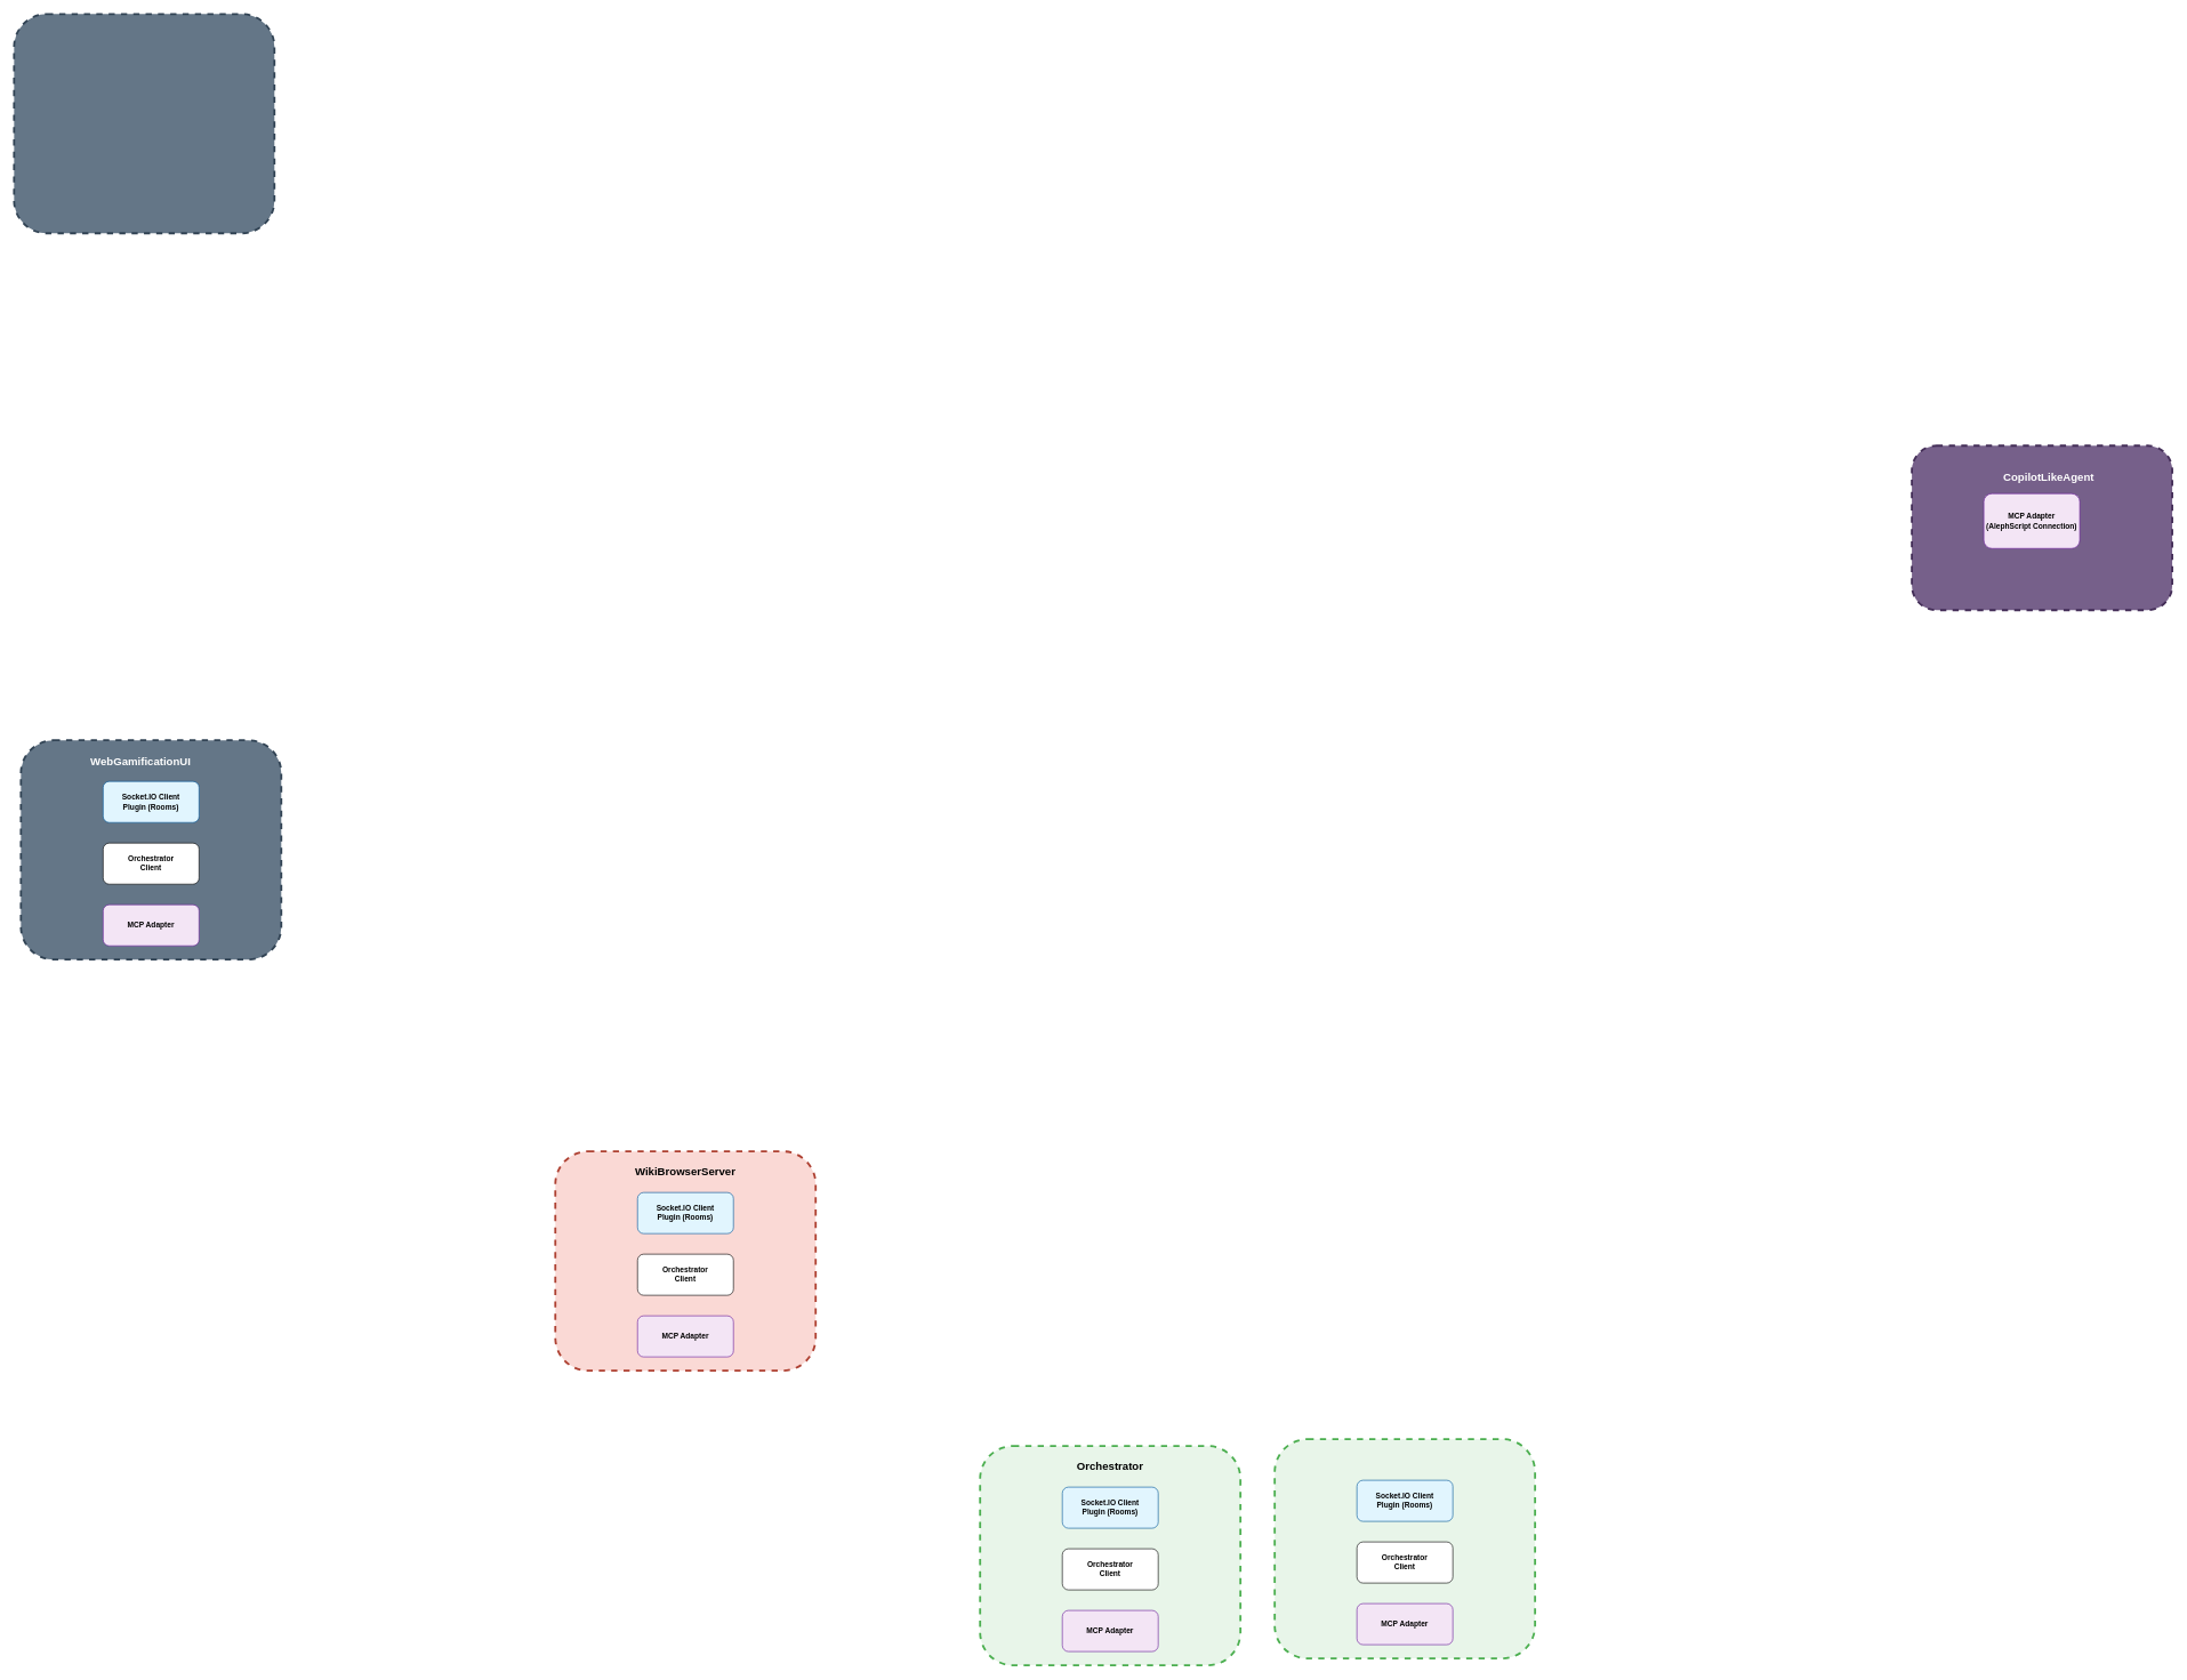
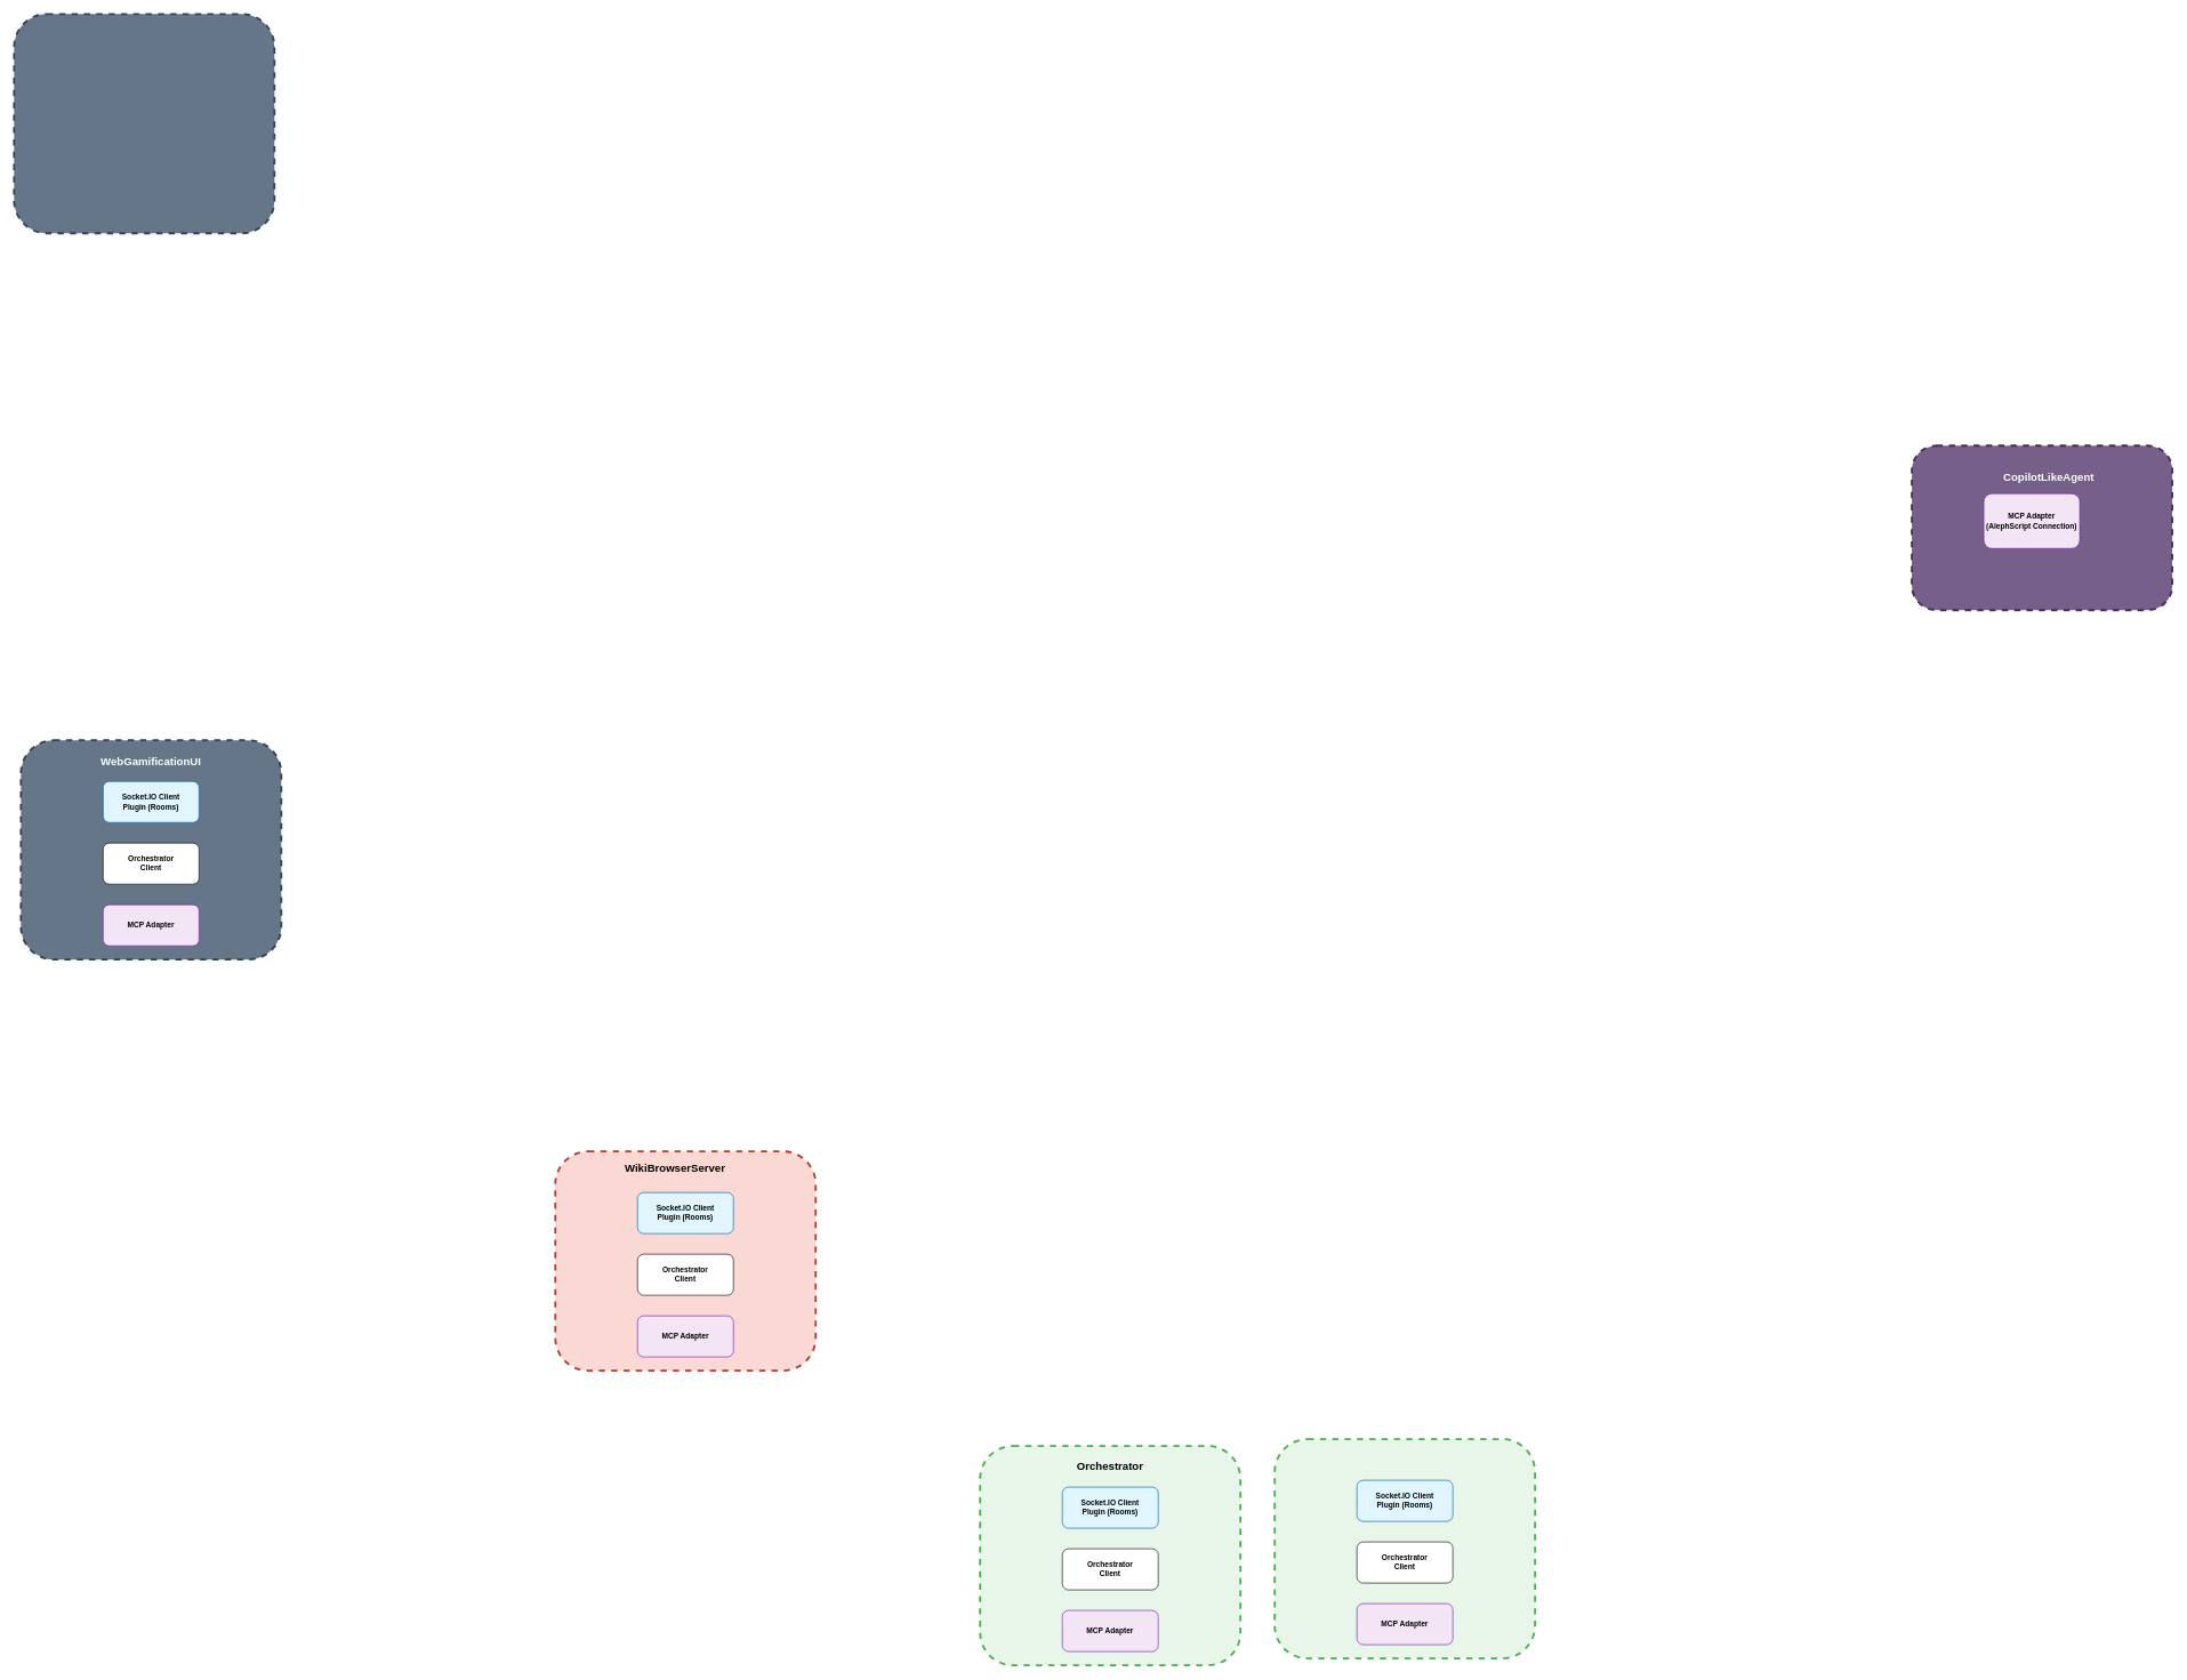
- <mxCell id="22" value="WebGamificationUI" style="text;html=1;strokeColor=none;fillColor=none;align=center;verticalAlign=middle;whiteSpace=wrap;rounded=0;fontSize=16;fontStyle=1;fontColor=#ffffff;" vertex="1" parent="20"><mxGeometry x="95" y="15" width="160" height="30" as="geometry" /></mxCell>
+ <mxCell id="22" value="WebGamificationUI" style="text;html=1;strokeColor=none;fillColor=none;align=center;verticalAlign=middle;whiteSpace=wrap;rounded=0;fontSize=16;fontStyle=1;fontColor=#ffffff;" vertex="1" parent="20"><mxGeometry x="110" y="15" width="160" height="30" as="geometry" /></mxCell>
- <mxCell id="15" value="WikiBrowserServer" style="text;html=1;strokeColor=none;fillColor=none;align=center;verticalAlign=middle;whiteSpace=wrap;rounded=0;fontSize=16;fontStyle=1;" vertex="1" parent="13"><mxGeometry x="110" y="15" width="160" height="30" as="geometry" /></mxCell>
+ <mxCell id="15" value="WikiBrowserServer" style="text;html=1;strokeColor=none;fillColor=none;align=center;verticalAlign=middle;whiteSpace=wrap;rounded=0;fontSize=16;fontStyle=1;" vertex="1" parent="13"><mxGeometry x="95" y="10" width="160" height="30" as="geometry" /></mxCell>
